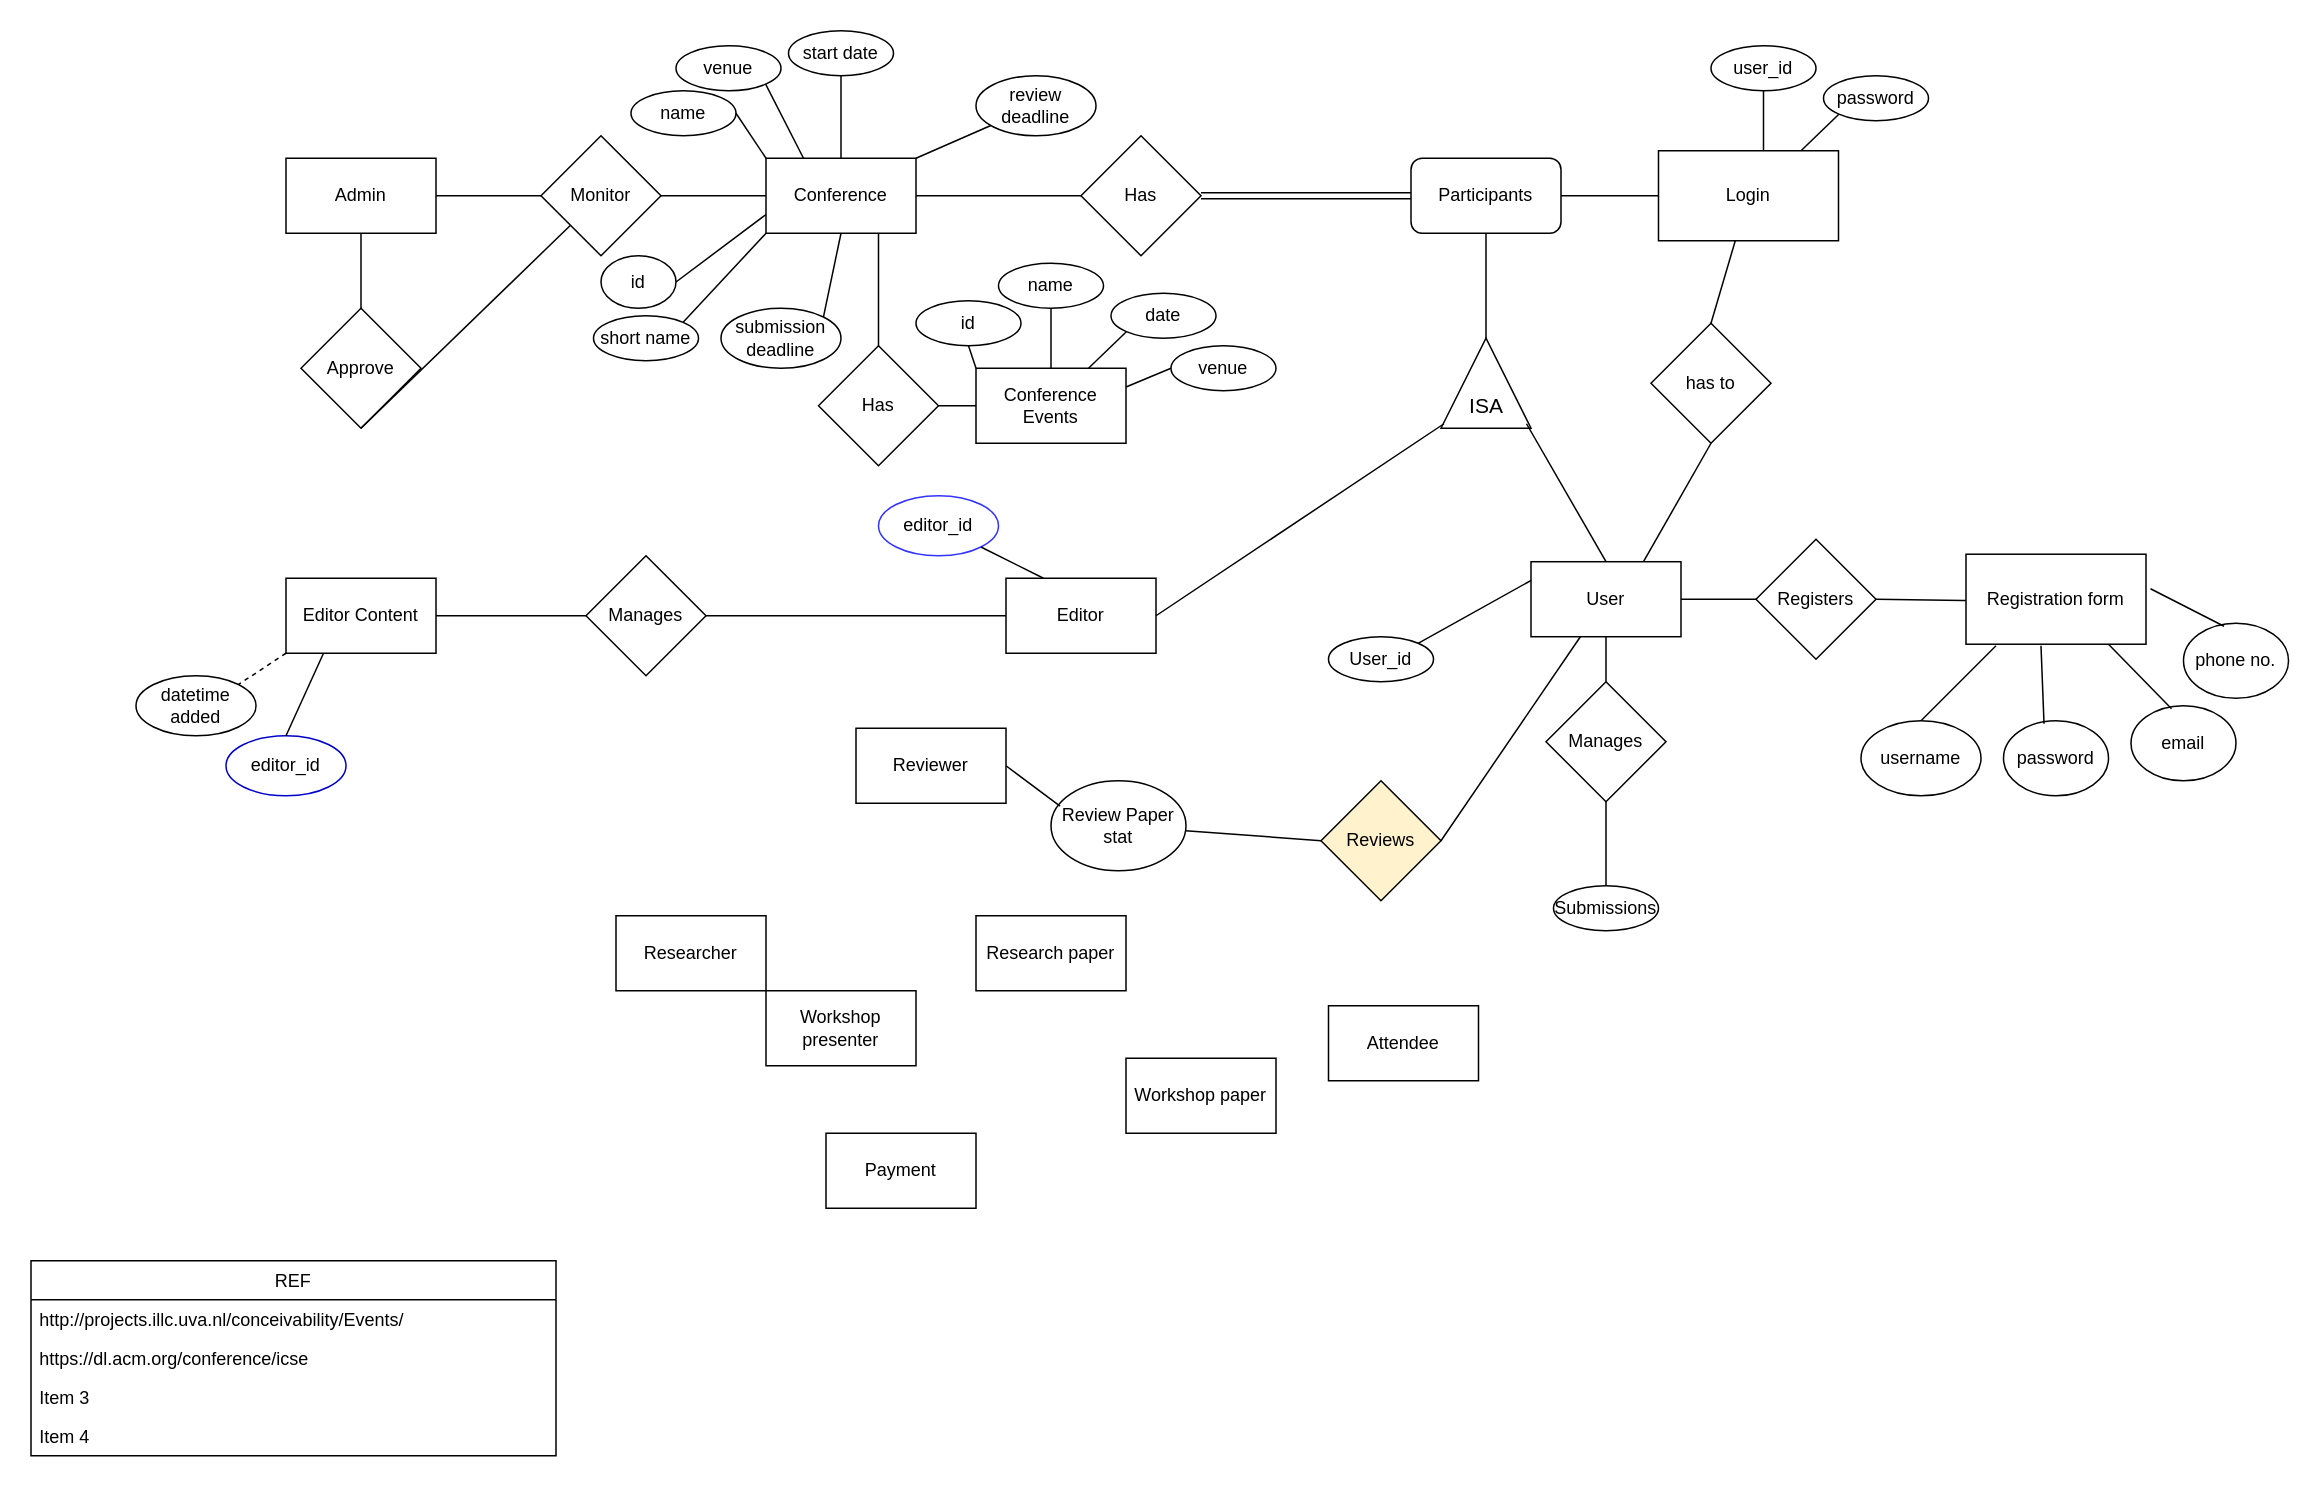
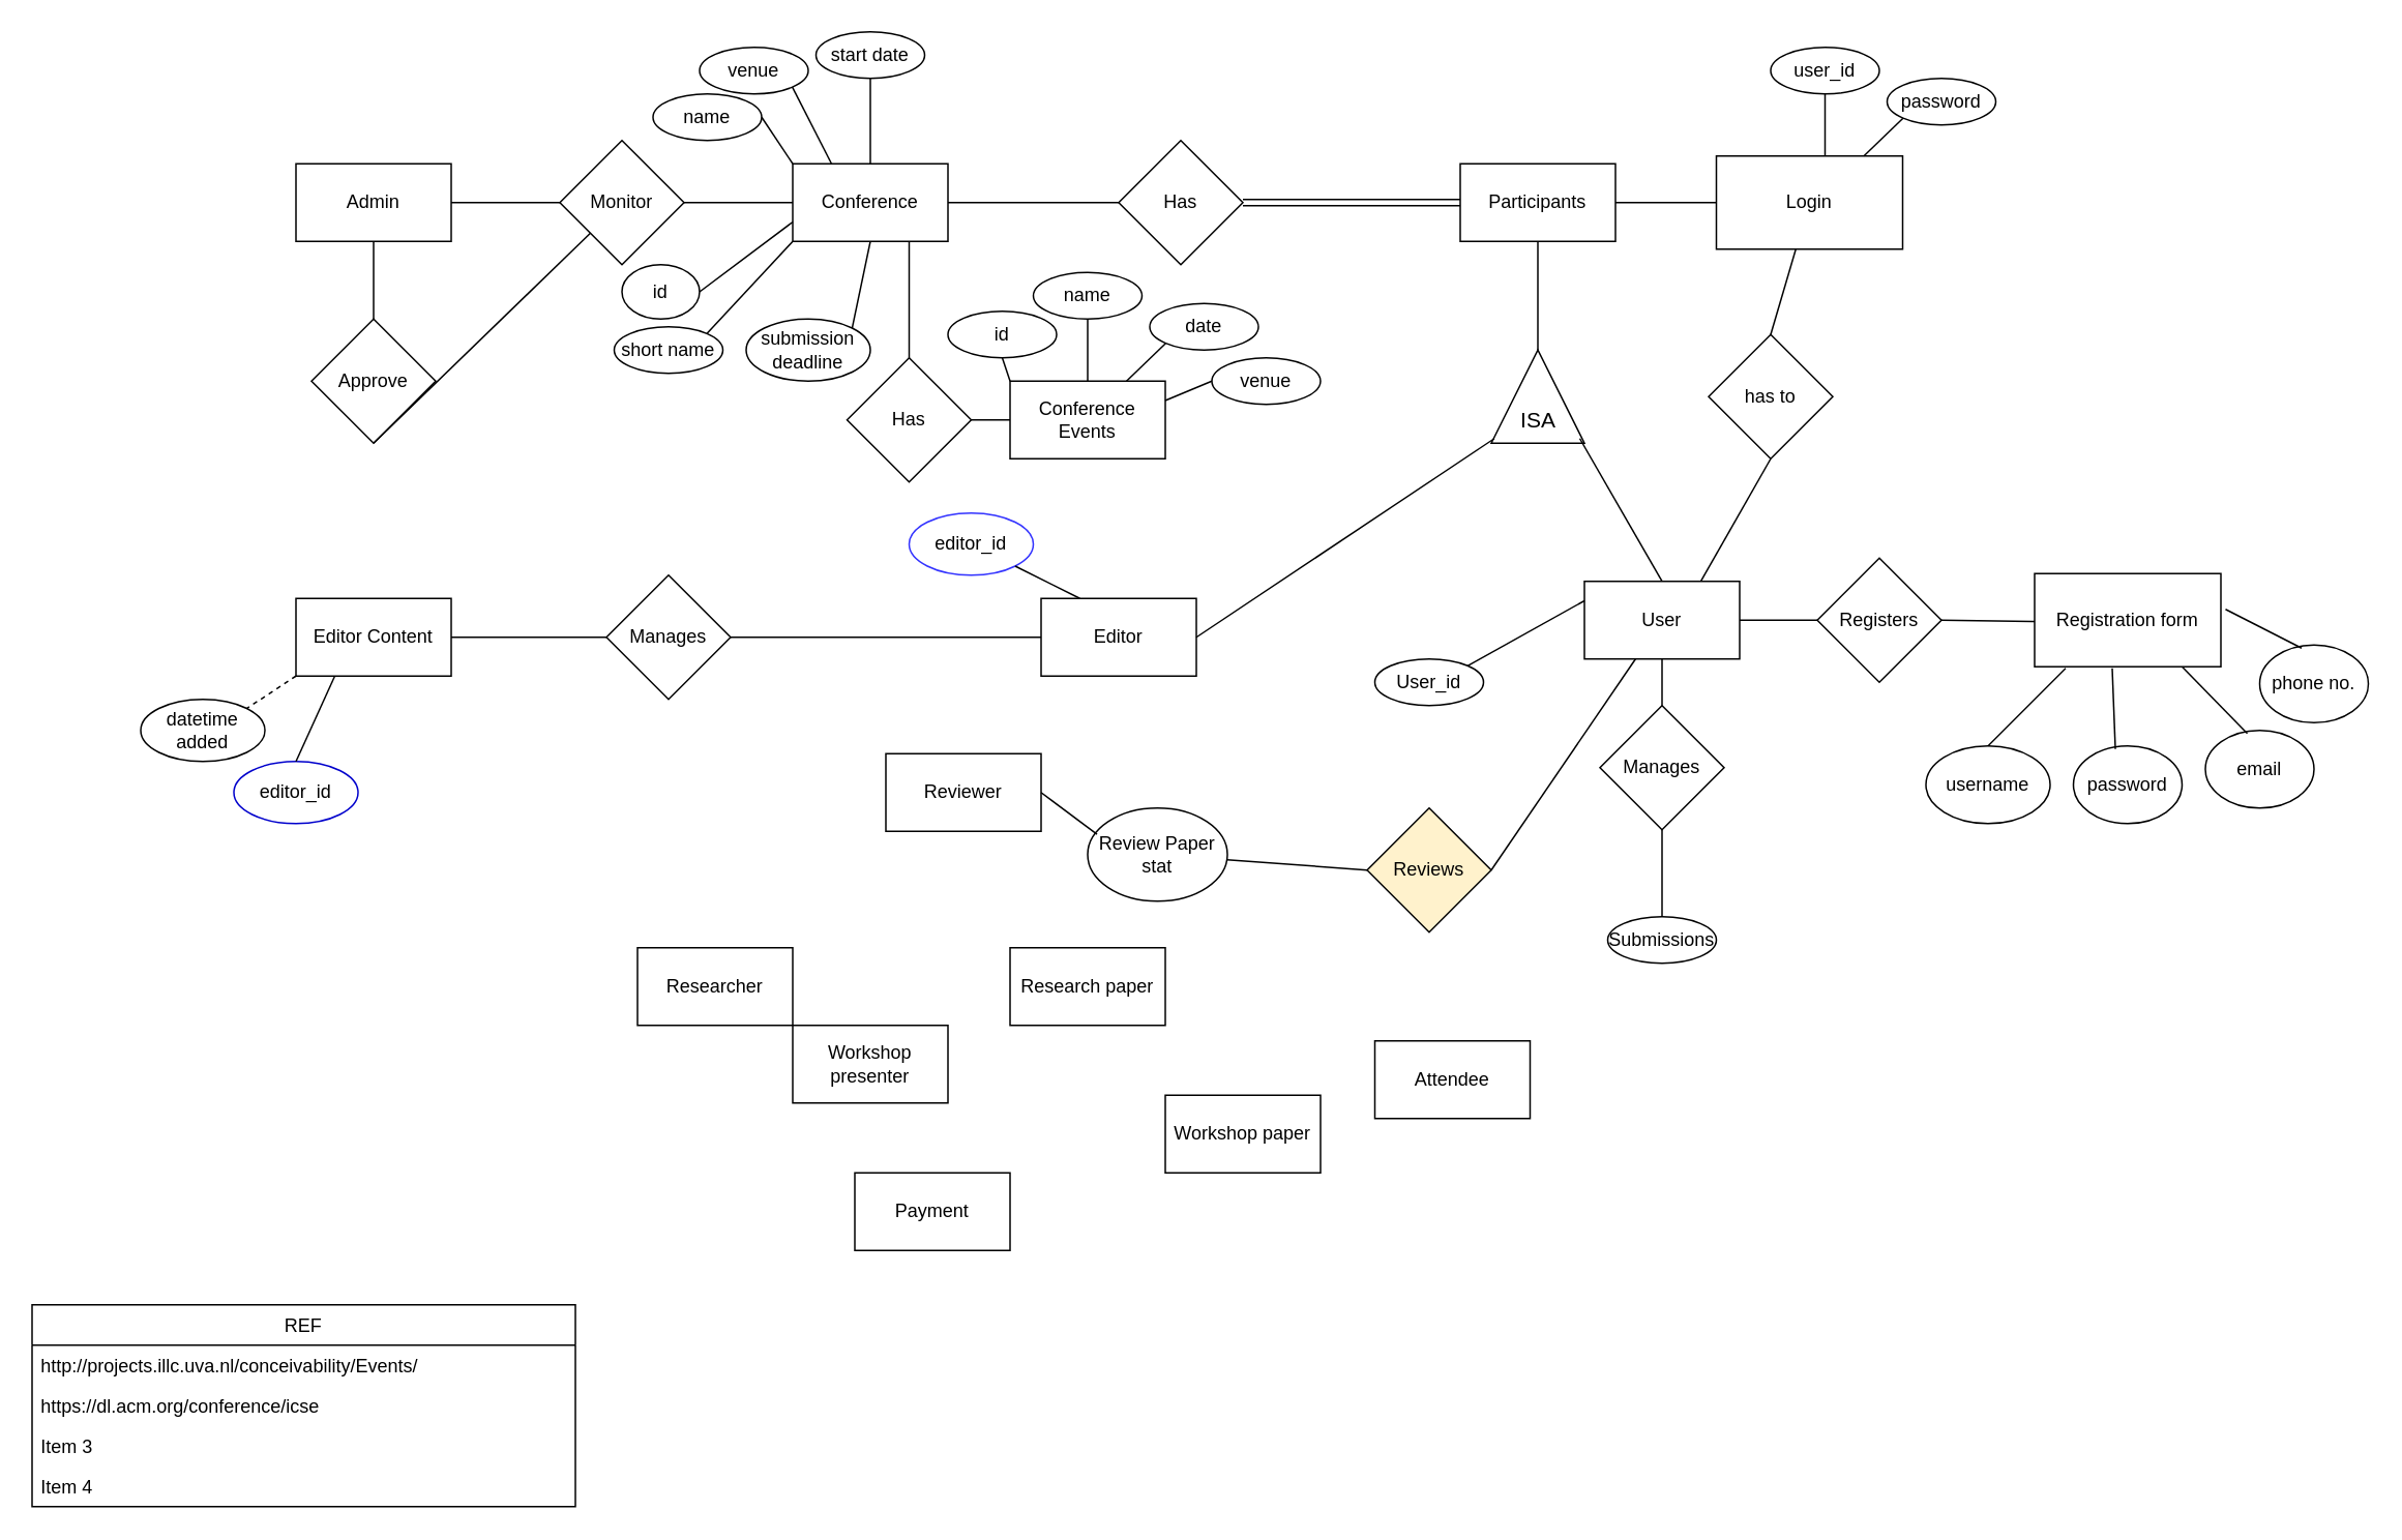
- <mxCell id="35" value="review&lt;br&gt;deadline" style="ellipse;whiteSpace=wrap;html=1;" parent="1" vertex="1"><mxGeometry x="650" y="50" width="80" height="40" as="geometry" /></mxCell>
- <mxCell id="36" value="" style="endArrow=none;html=1;exitX=1;exitY=0;exitDx=0;exitDy=0;" parent="1" source="6" target="35" edge="1"><mxGeometry width="50" height="50" relative="1" as="geometry"><mxPoint x="620" y="140" as="sourcePoint" /><mxPoint x="730" y="140" as="targetPoint" /></mxGeometry></mxCell>
- <mxCell id="2" value="Participants" style="whiteSpace=wrap;html=1;rounded=1;" parent="1" vertex="1"><mxGeometry x="940" y="105" width="100" height="50" as="geometry" /></mxCell>
+ <mxCell id="2" value="Participants" style="rounded=0;whiteSpace=wrap;html=1;" parent="1" vertex="1"><mxGeometry x="940" y="105" width="100" height="50" as="geometry" /></mxCell>
